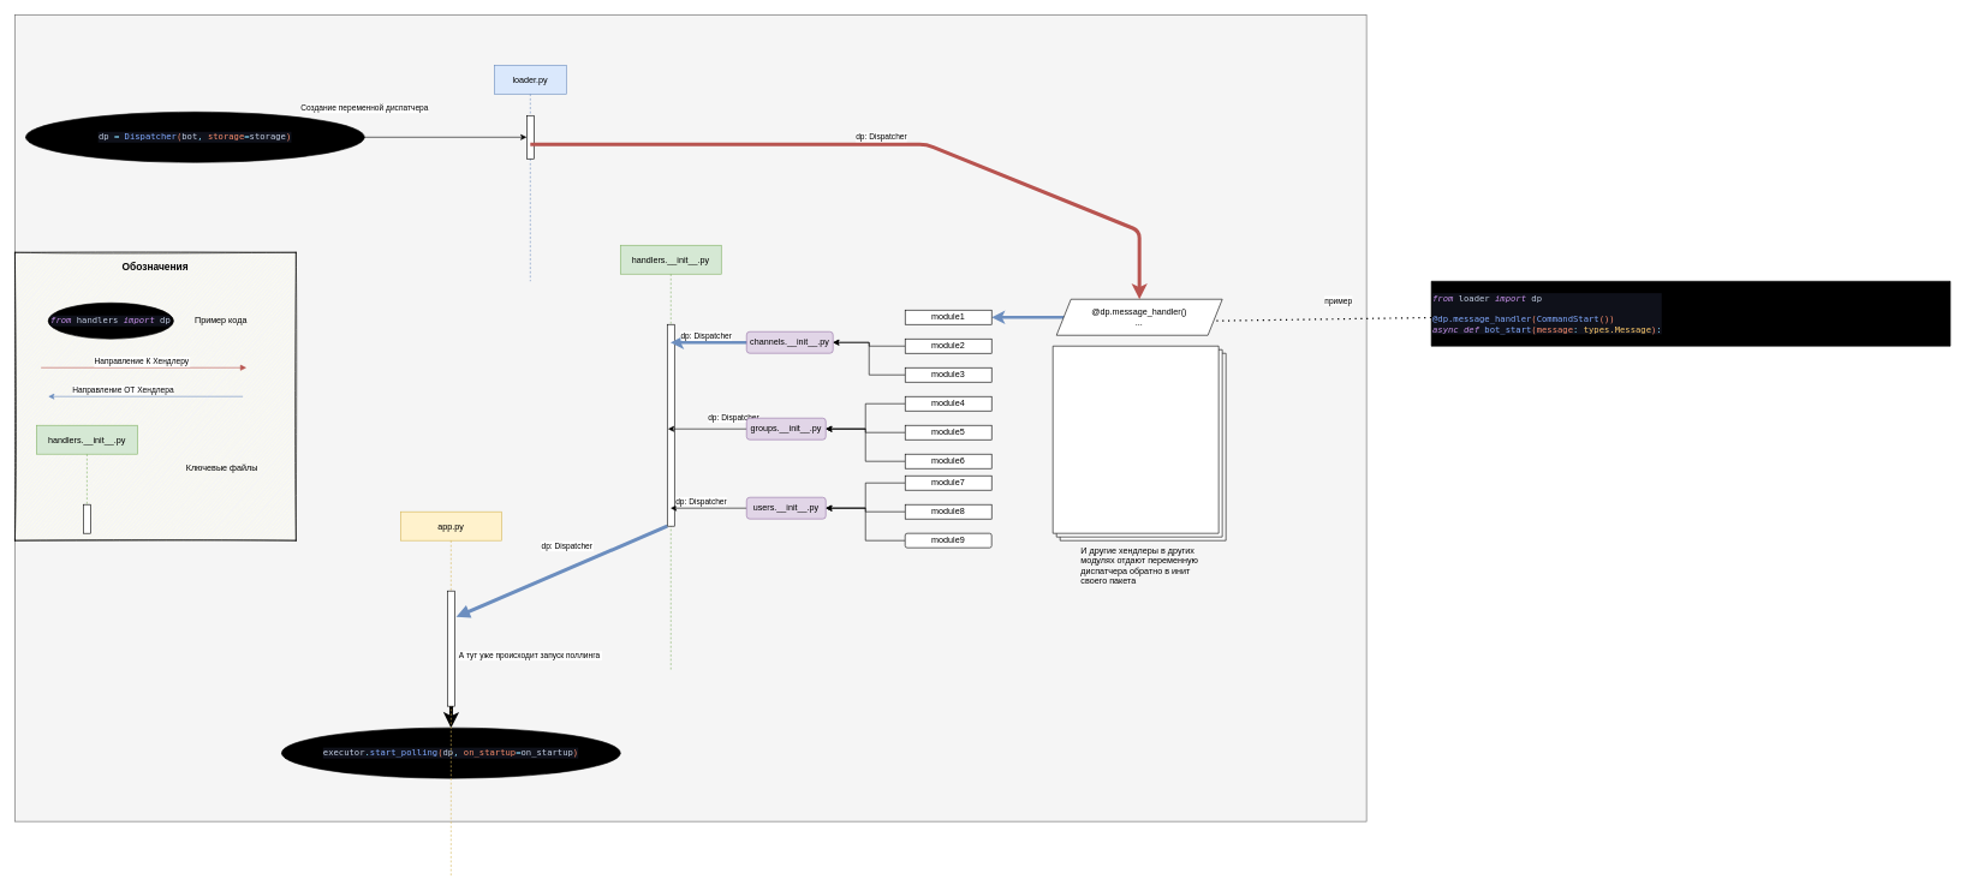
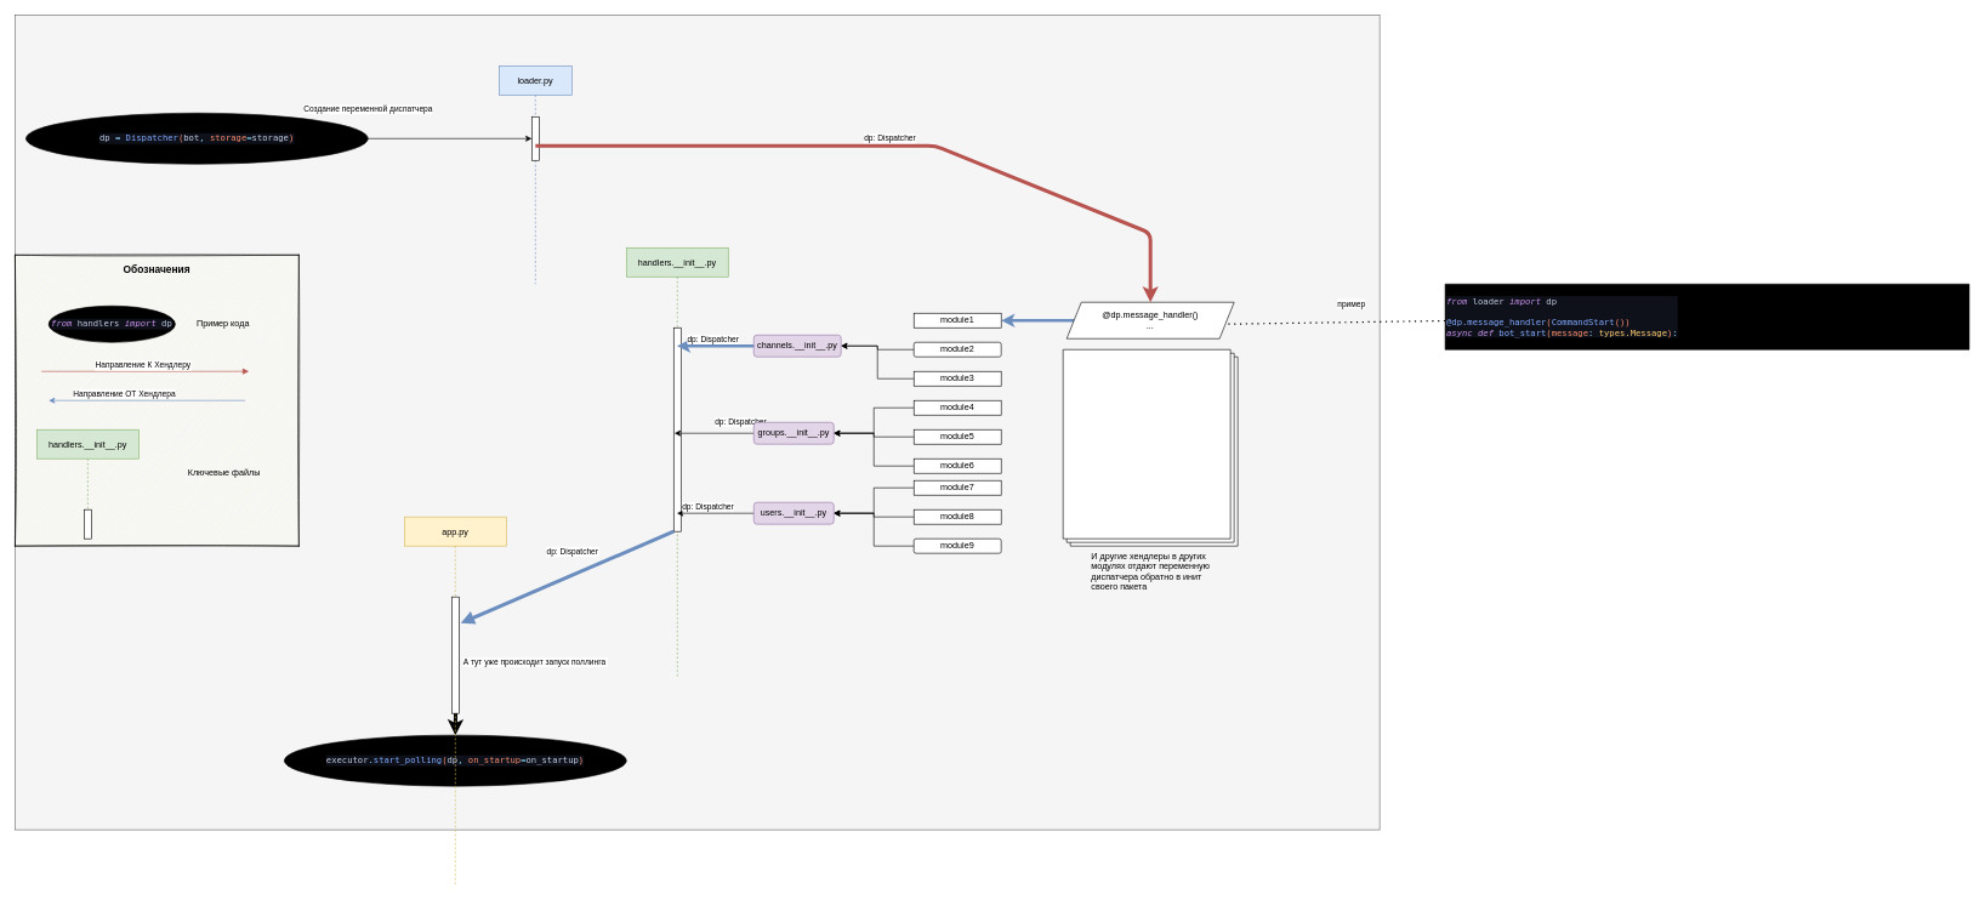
- <mxCell id="22" value="&lt;span&gt;module2&lt;/span&gt;" style="rounded=0;whiteSpace=wrap;html=1;" vertex="1" parent="1"><mxGeometry x="1255" y="470" width="120" height="20" as="geometry" /></mxCell>
+ <mxCell id="22" value="&lt;span&gt;module2&lt;/span&gt;" style="whiteSpace=wrap;html=1;rounded=1;" vertex="1" parent="1"><mxGeometry x="1255" y="470" width="120" height="20" as="geometry" /></mxCell>
